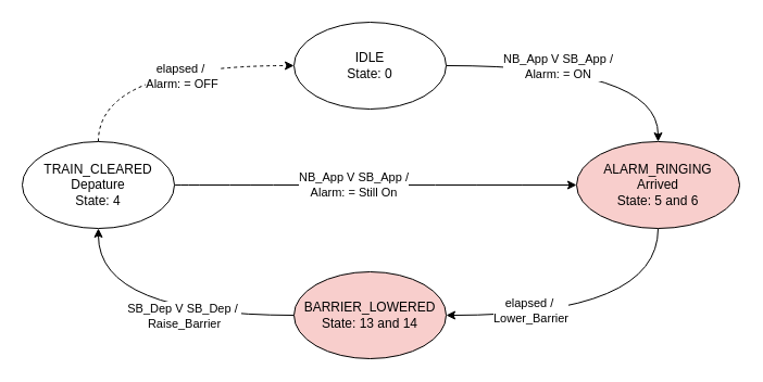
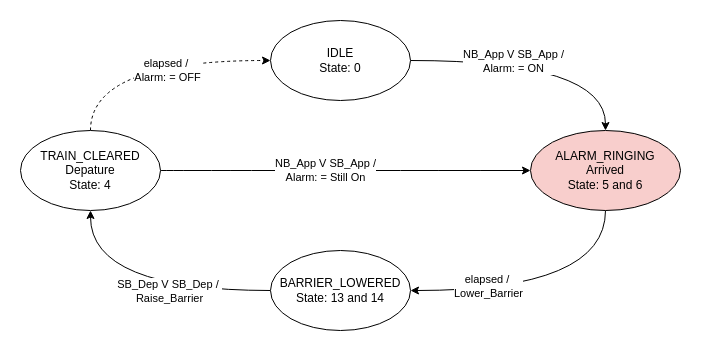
- <mxCell id="10" value="BARRIER_LOWERED&lt;br&gt;State: 13 and 14" style="ellipse;whiteSpace=wrap;html=1;fillColor=#f8cecc;" vertex="1" parent="1"><mxGeometry x="270" y="250" width="140" height="80" as="geometry" /></mxCell>
+ <mxCell id="10" value="BARRIER_LOWERED&lt;br&gt;State: 13 and 14" style="ellipse;whiteSpace=wrap;html=1;" vertex="1" parent="1"><mxGeometry x="270" y="250" width="140" height="80" as="geometry" /></mxCell>
